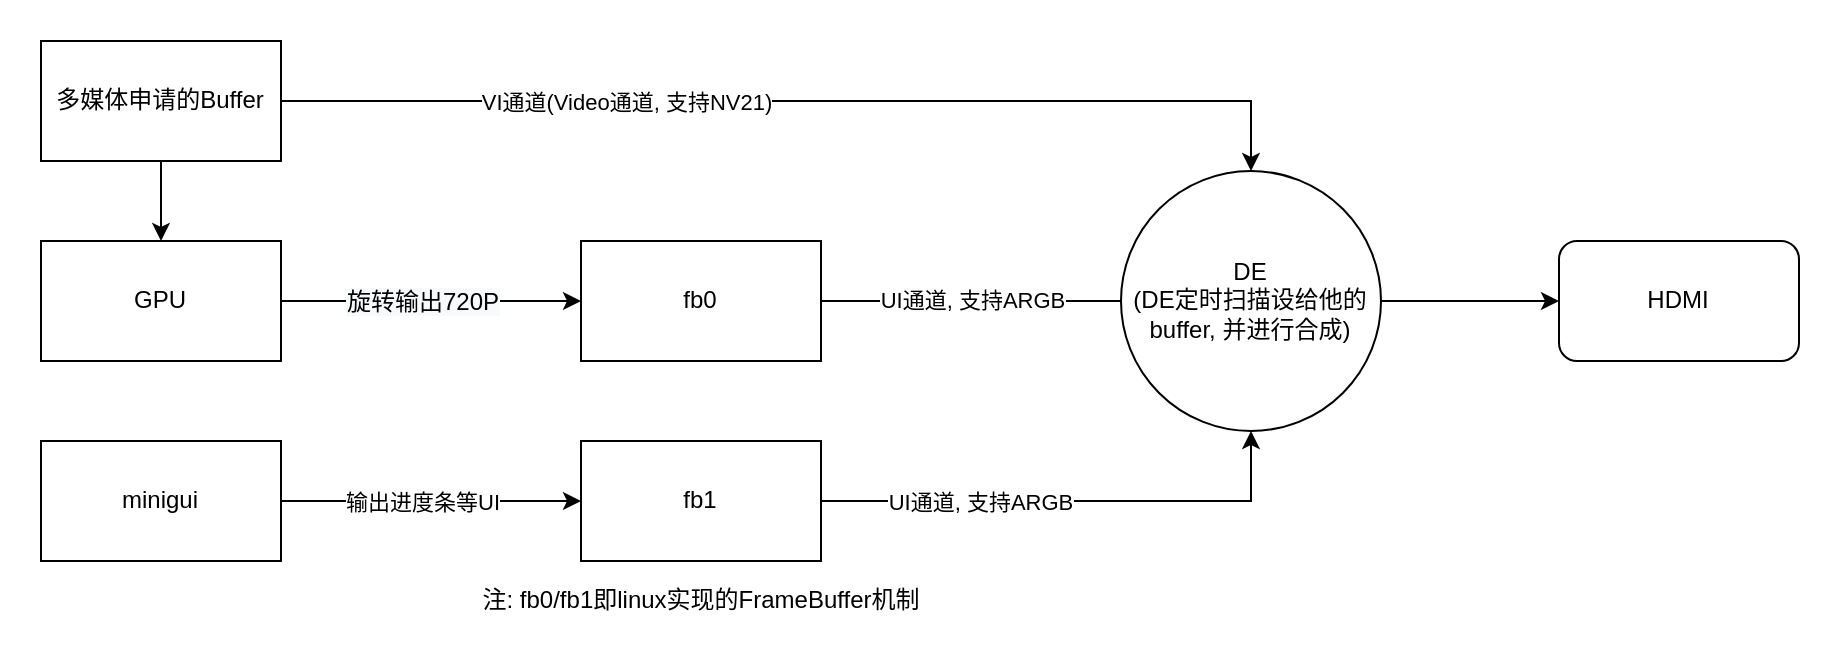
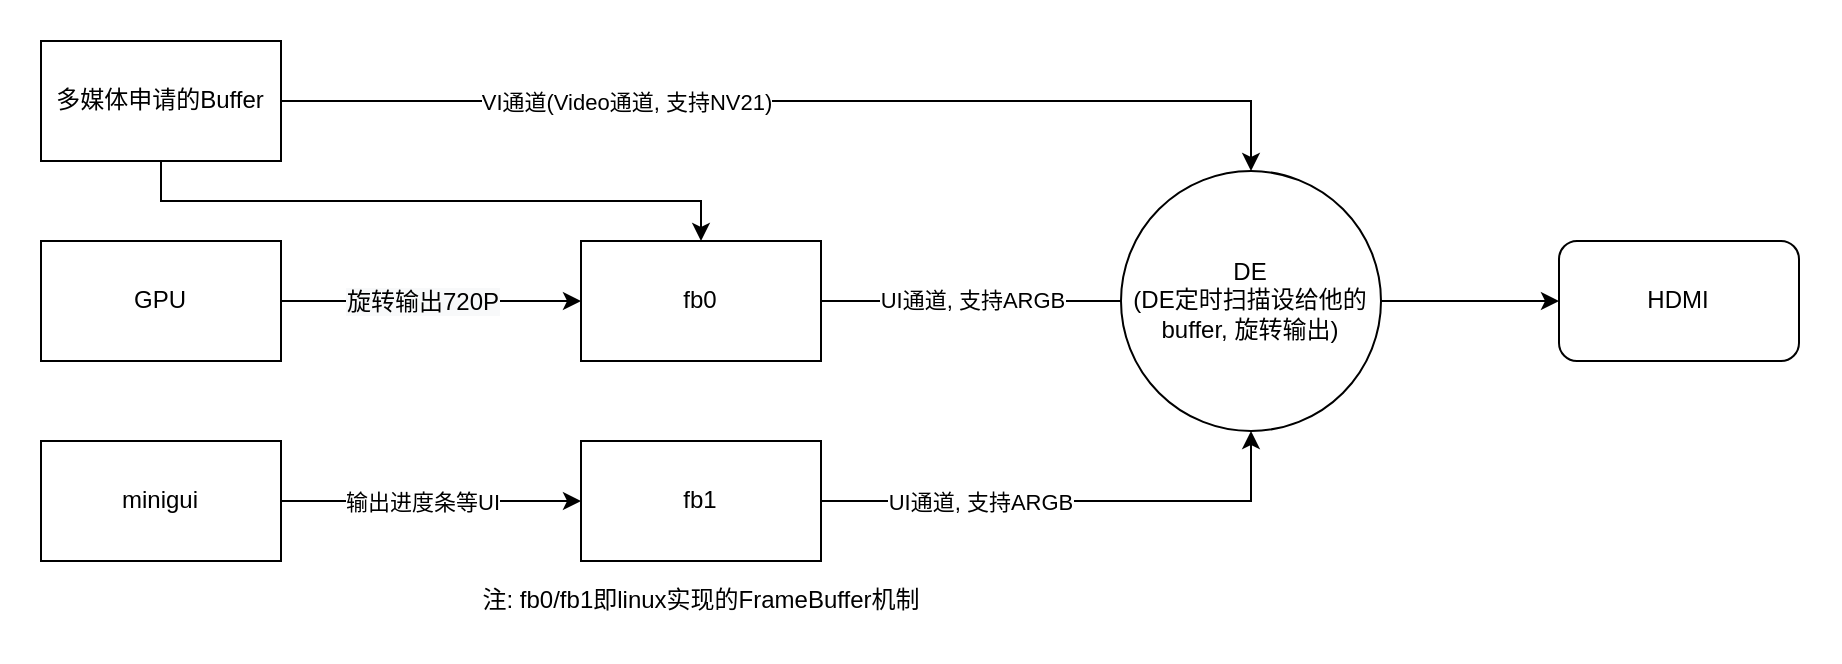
- <mxCell id="4" style="edgeStyle=orthogonalEdgeStyle;rounded=0;orthogonalLoop=1;jettySize=auto;html=1;exitX=0.5;exitY=1;exitDx=0;exitDy=0;entryX=0.5;entryY=0;entryDx=0;entryDy=0;" edge="1" parent="1" source="5" target="17"><mxGeometry relative="1" as="geometry" /></mxCell>
+ <mxCell id="4" style="edgeStyle=orthogonalEdgeStyle;rounded=0;orthogonalLoop=1;jettySize=auto;html=1;exitX=0.5;exitY=1;exitDx=0;exitDy=0;" edge="1" parent="1" source="5" target="8"><mxGeometry relative="1" as="geometry" /></mxCell>
- <mxCell id="13" value="DE&lt;br&gt;(DE定时扫描设给他的buffer, 并进行合成)" style="ellipse;whiteSpace=wrap;html=1;aspect=fixed;" vertex="1" parent="1"><mxGeometry x="560" y="85" width="130" height="130" as="geometry" /></mxCell>
+ <mxCell id="13" value="DE&lt;br&gt;(DE定时扫描设给他的buffer, 旋转输出)" style="ellipse;whiteSpace=wrap;html=1;aspect=fixed;" vertex="1" parent="1"><mxGeometry x="560" y="85" width="130" height="130" as="geometry" /></mxCell>
